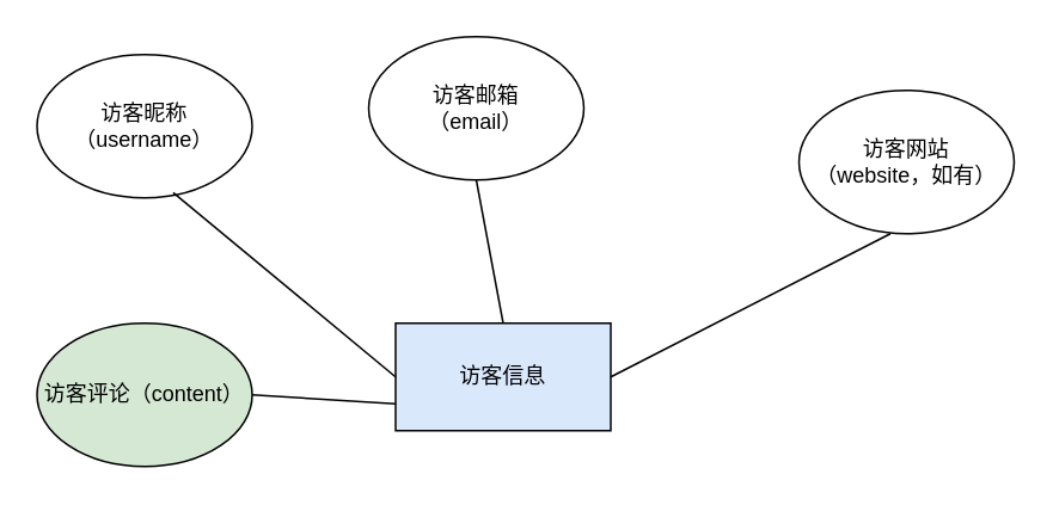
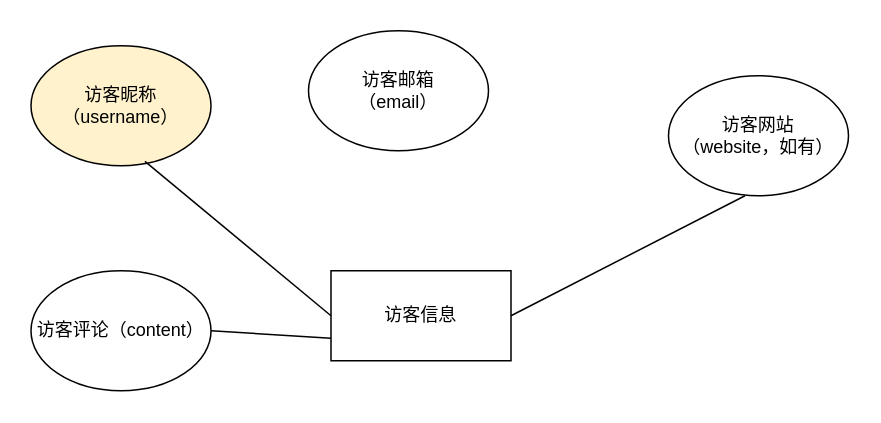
- <mxCell id="3" value="访客昵称&lt;br&gt;（username）" style="ellipse;whiteSpace=wrap;html=1;" vertex="1" parent="1"><mxGeometry x="20" y="30" width="120" height="80" as="geometry" /></mxCell>
+ <mxCell id="3" value="访客昵称&lt;br&gt;（username）" style="ellipse;whiteSpace=wrap;html=1;fillColor=#fff2cc;" vertex="1" parent="1"><mxGeometry x="20" y="30" width="120" height="80" as="geometry" /></mxCell>
- <mxCell id="7" value="" style="endArrow=none;html=1;rounded=0;exitX=0.5;exitY=0;exitDx=0;exitDy=0;entryX=0.5;entryY=1;entryDx=0;entryDy=0;" edge="1" parent="1" source="2" target="4"><mxGeometry width="50" height="50" relative="1" as="geometry"><mxPoint x="235" y="160" as="sourcePoint" /><mxPoint x="285" y="110" as="targetPoint" /></mxGeometry></mxCell>
- <mxCell id="2" value="访客信息" style="rounded=0;whiteSpace=wrap;html=1;fillColor=#dae8fc;" vertex="1" parent="1"><mxGeometry x="220" y="180" width="120" height="60" as="geometry" /></mxCell>
+ <mxCell id="2" value="访客信息" style="rounded=0;whiteSpace=wrap;html=1;" vertex="1" parent="1"><mxGeometry x="220" y="180" width="120" height="60" as="geometry" /></mxCell>
- <mxCell id="9" value="访客评论（content）" style="ellipse;whiteSpace=wrap;html=1;fillColor=#d5e8d4;" vertex="1" parent="1"><mxGeometry x="20" y="180" width="120" height="80" as="geometry" /></mxCell>
+ <mxCell id="9" value="访客评论（content）" style="ellipse;whiteSpace=wrap;html=1;" vertex="1" parent="1"><mxGeometry x="20" y="180" width="120" height="80" as="geometry" /></mxCell>
